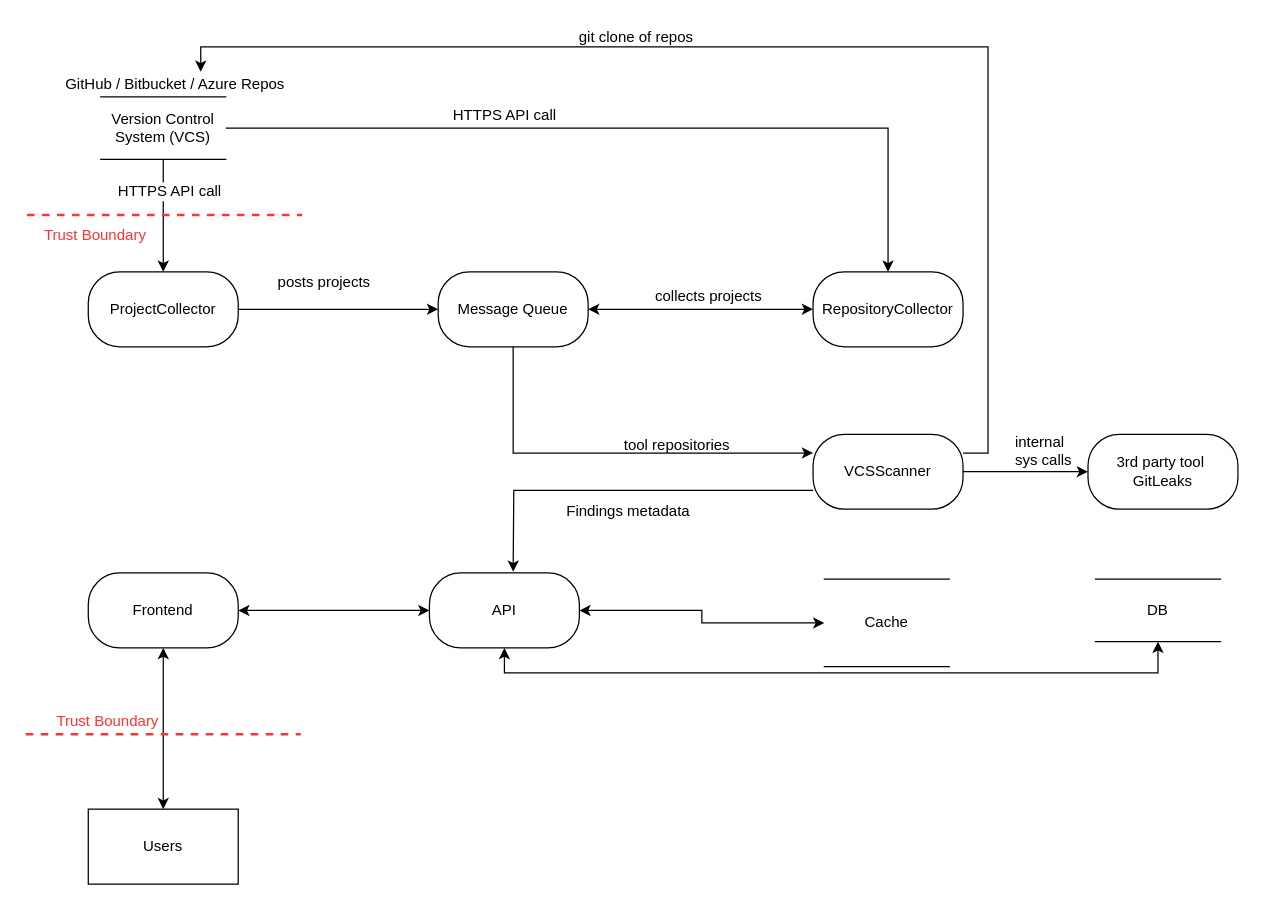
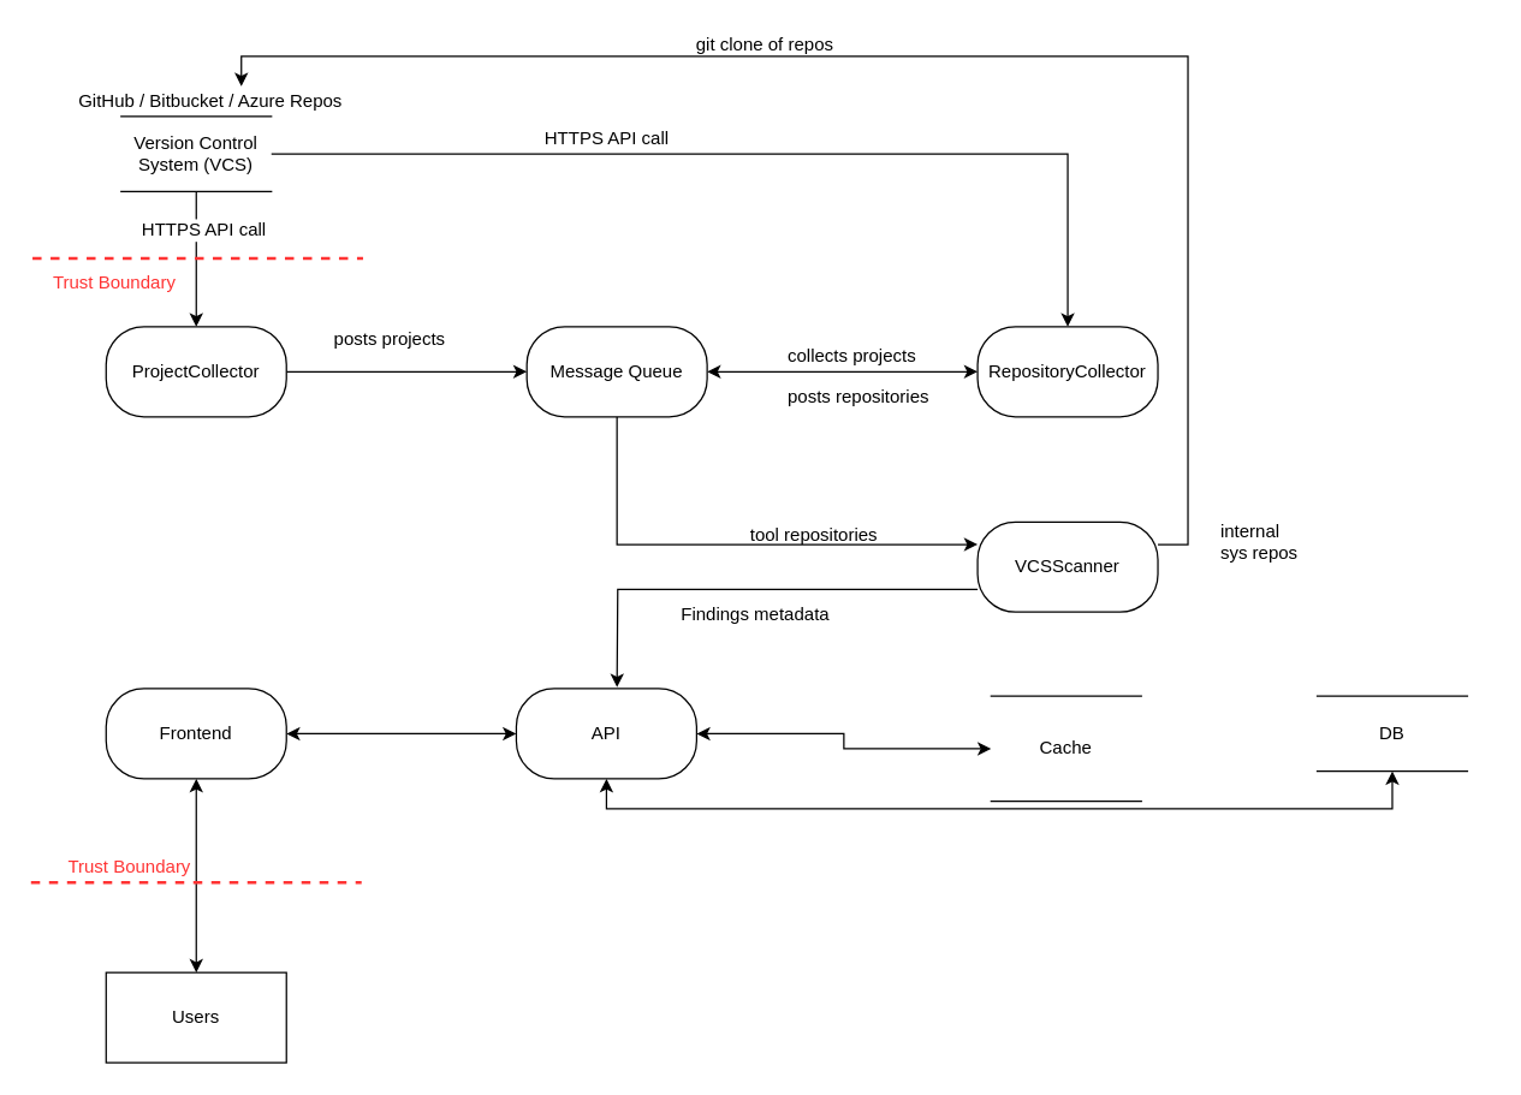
+ <mxCell id="34" value="posts repositories" style="text;html=1;resizable=0;points=[];autosize=1;align=left;verticalAlign=top;spacingTop=-4;" parent="1" vertex="1"><mxGeometry x="522" y="254" width="110" height="20" as="geometry" /></mxCell>
- <mxCell id="29" value="internal &lt;br&gt;sys calls" style="text;html=1;resizable=0;points=[];autosize=1;align=left;verticalAlign=top;spacingTop=-4;" parent="1" vertex="1"><mxGeometry x="810" y="344" width="60" height="30" as="geometry" /></mxCell>
+ <mxCell id="29" value="internal &lt;br&gt;sys repos" style="text;html=1;resizable=0;points=[];autosize=1;align=left;verticalAlign=top;spacingTop=-4;" parent="1" vertex="1"><mxGeometry x="810" y="344" width="60" height="30" as="geometry" /></mxCell>
- <mxCell id="9" style="edgeStyle=orthogonalEdgeStyle;rounded=0;orthogonalLoop=1;jettySize=auto;html=1;exitX=1;exitY=0.5;exitDx=0;exitDy=0;entryX=0;entryY=0.5;entryDx=0;entryDy=0;startArrow=none;startFill=0;endArrow=classic;endFill=1;strokeColor=#000000;strokeWidth=1;" parent="1" source="11" target="27" edge="1"><mxGeometry relative="1" as="geometry" /></mxCell>
- <mxCell id="27" value="3rd party tool&amp;nbsp;&lt;br&gt;GitLeaks" style="rounded=1;whiteSpace=wrap;html=1;arcSize=42;" parent="1" vertex="1"><mxGeometry x="870" y="347" width="120" height="60" as="geometry" /></mxCell>
